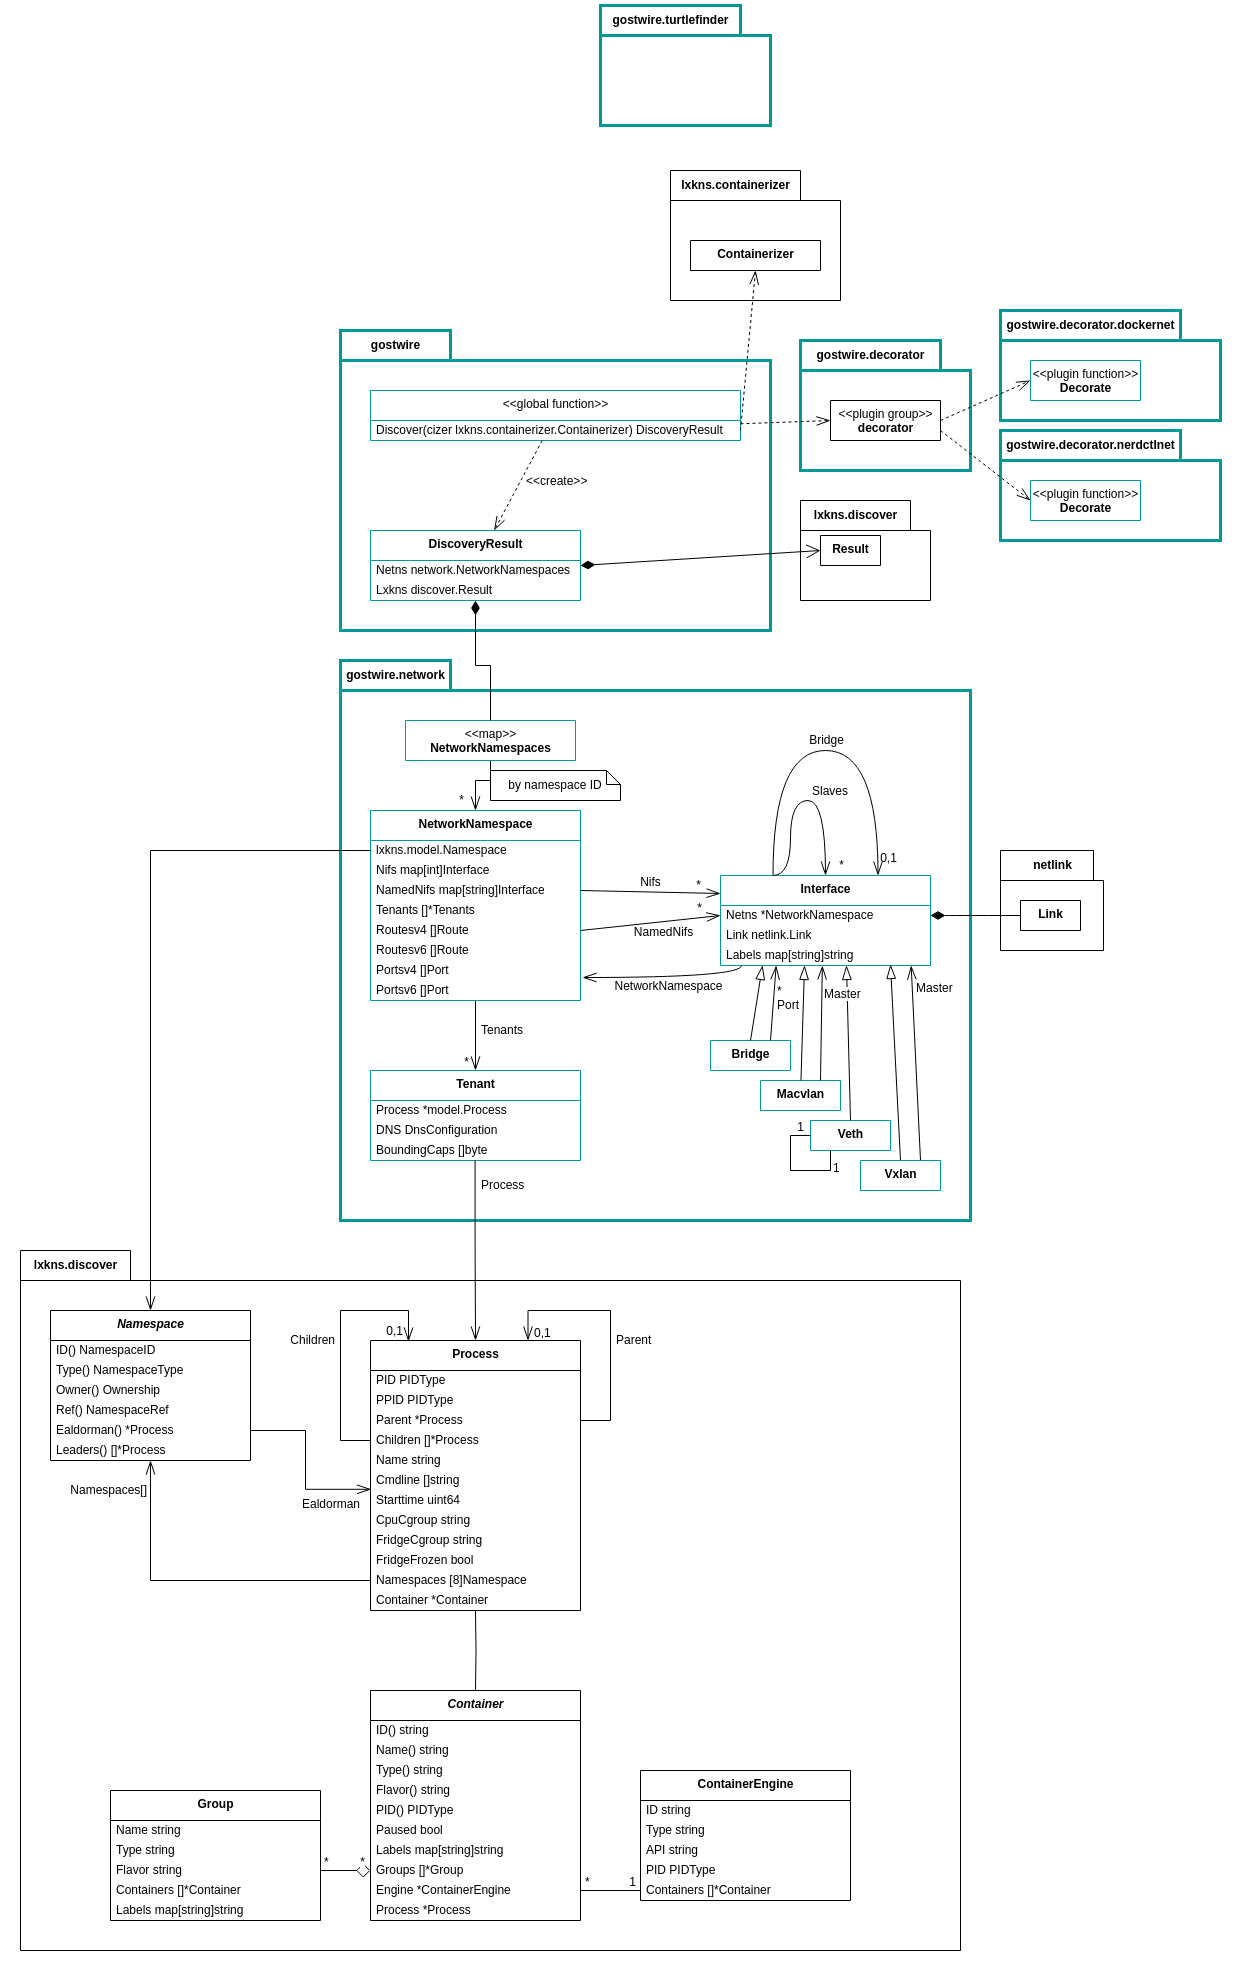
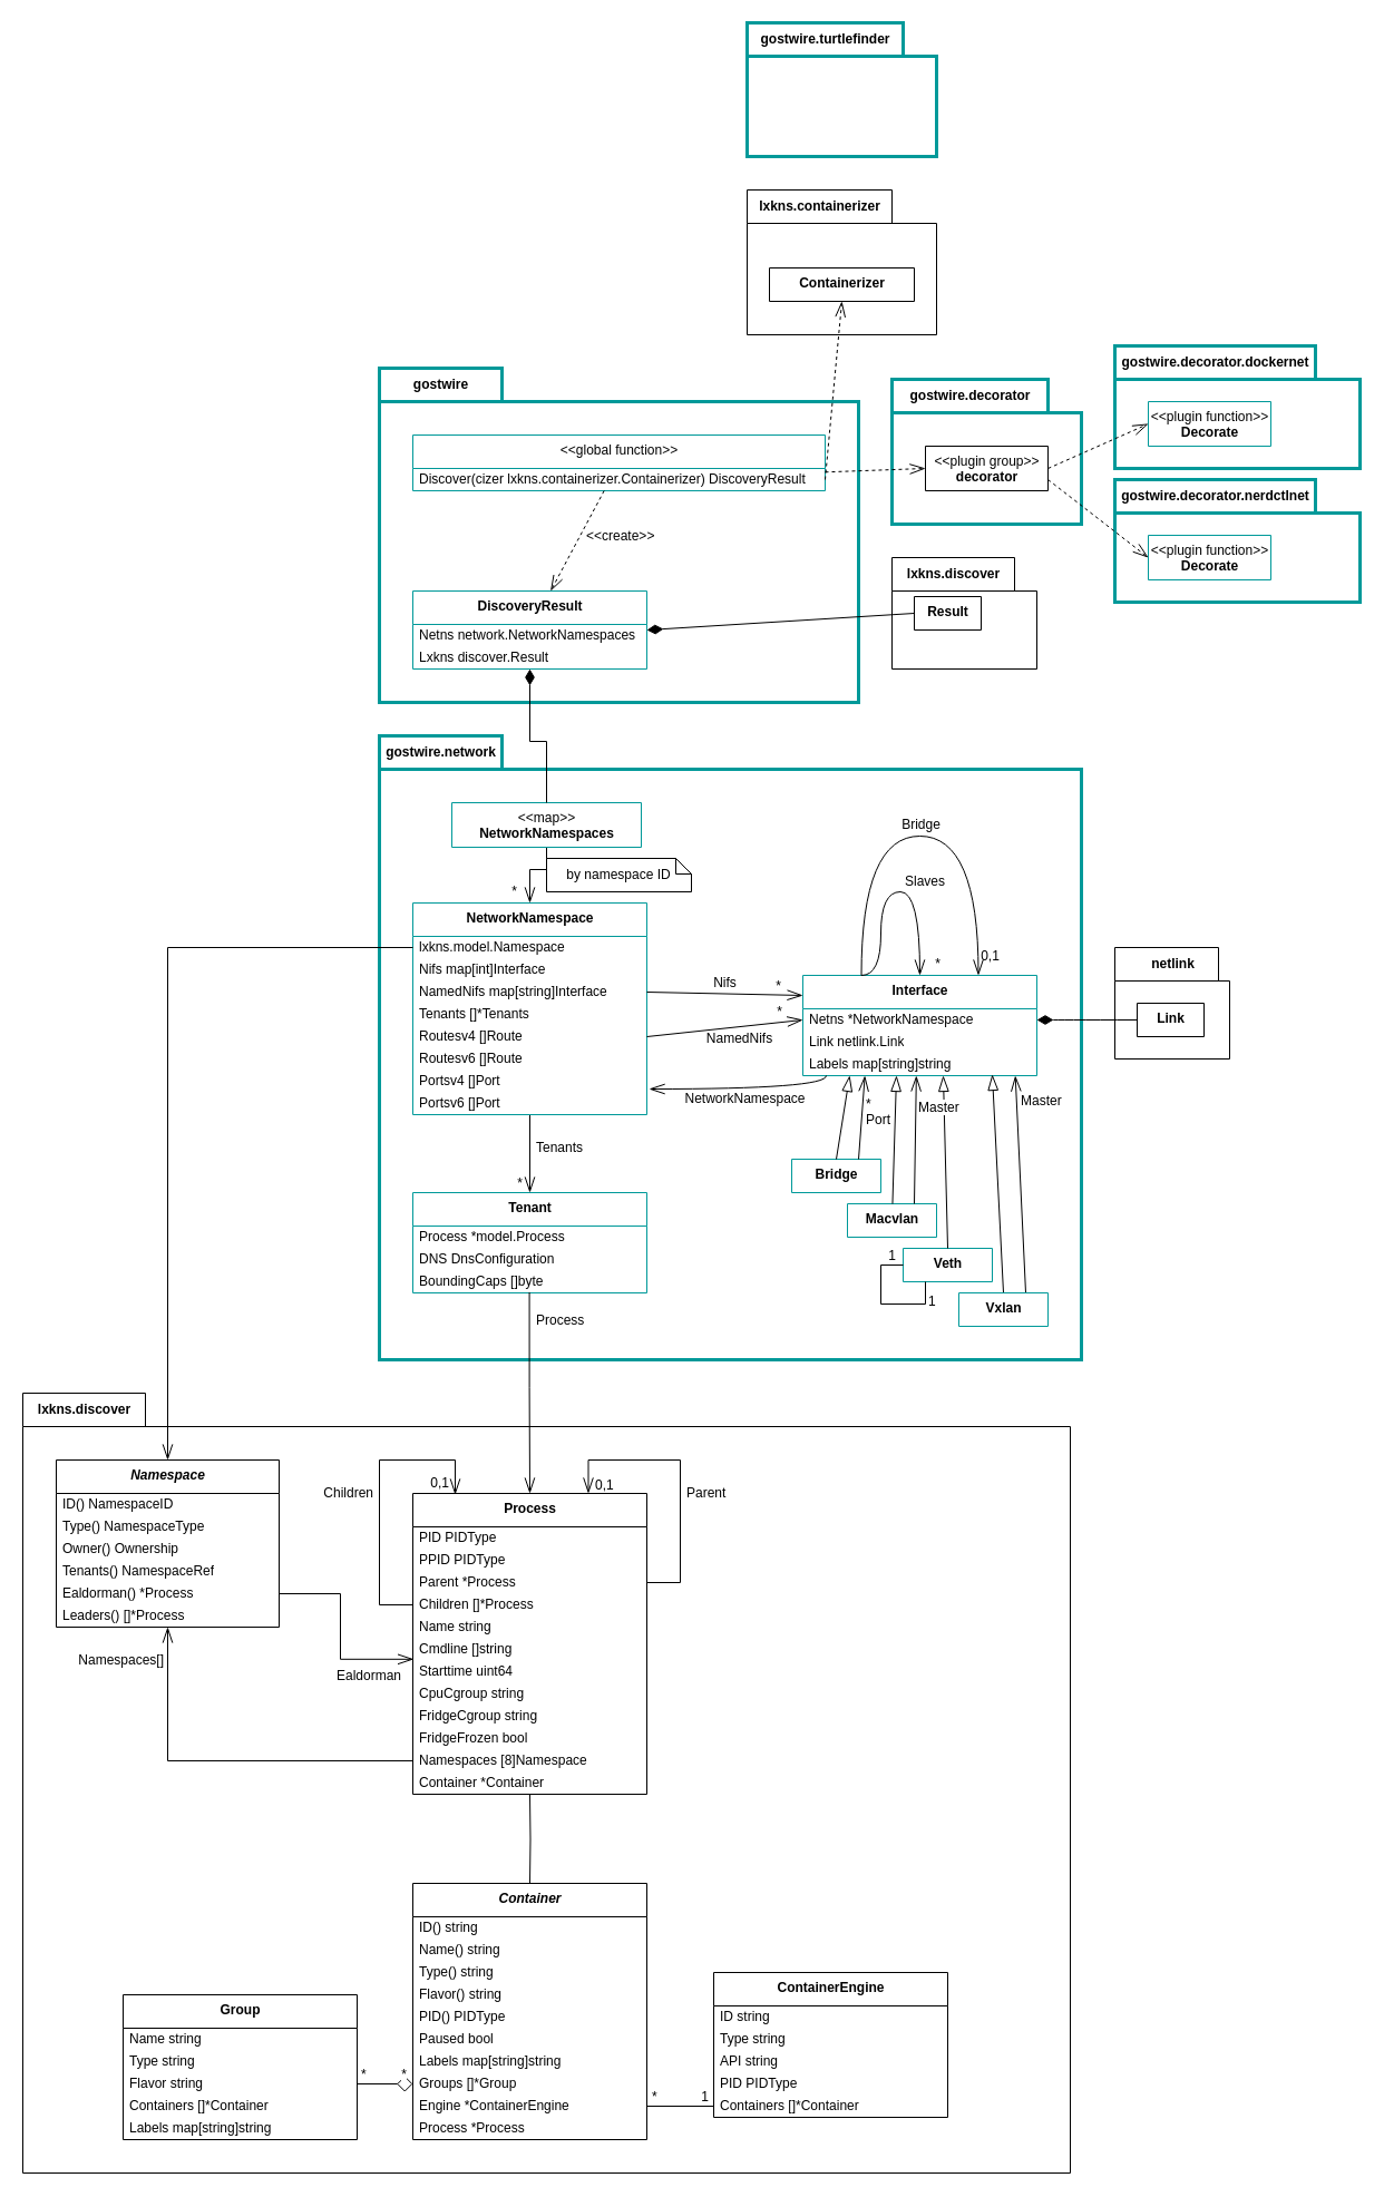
- <mxCell id="131" value="gostwire.turtlefinder" style="shape=folder;fontStyle=1;tabWidth=140;tabHeight=30;tabPosition=left;html=1;boundedLbl=1;labelInHeader=1;container=1;collapsible=0;recursiveResize=0;strokeColor=#009999;strokeWidth=3;" vertex="1" parent="1"><mxGeometry x="600" y="5" width="170" height="120" as="geometry" /></mxCell>
+ <mxCell id="131" value="gostwire.turtlefinder" style="shape=folder;fontStyle=1;tabWidth=140;tabHeight=30;tabPosition=left;html=1;boundedLbl=1;labelInHeader=1;container=1;collapsible=0;recursiveResize=0;strokeColor=#009999;strokeWidth=3;" vertex="1" parent="1"><mxGeometry x="670" y="20" width="170" height="120" as="geometry" /></mxCell>
- <mxCell id="12" value="" style="endArrow=open;startArrow=diamondThin;endFill=0;startFill=1;html=1;verticalAlign=bottom;labelBackgroundColor=none;strokeWidth=1;startSize=12;endSize=12;fontColor=#000000;exitX=1;exitY=0.5;exitDx=0;exitDy=0;entryX=0;entryY=0.5;entryDx=0;entryDy=0;" parent="1" source="3" target="11" edge="1"><mxGeometry width="160" relative="1" as="geometry"><mxPoint x="570" y="570" as="sourcePoint" /><mxPoint x="730" y="570" as="targetPoint" /></mxGeometry></mxCell>
+ <mxCell id="12" value="" style="endArrow=none;startArrow=diamondThin;endFill=0;startFill=1;html=1;verticalAlign=bottom;labelBackgroundColor=none;strokeWidth=1;startSize=12;endSize=12;fontColor=#000000;exitX=1;exitY=0.5;exitDx=0;exitDy=0;entryX=0;entryY=0.5;entryDx=0;entryDy=0;" parent="1" source="3" target="11" edge="1"><mxGeometry width="160" relative="1" as="geometry"><mxPoint x="570" y="570" as="sourcePoint" /><mxPoint x="730" y="570" as="targetPoint" /></mxGeometry></mxCell>
- <mxCell id="69" value="Ref() NamespaceRef" style="text;html=1;strokeColor=none;fillColor=none;align=left;verticalAlign=middle;spacingLeft=4;spacingRight=4;overflow=hidden;rotatable=0;points=[[0,0.5],[1,0.5]];portConstraint=eastwest;" vertex="1" parent="65"><mxGeometry y="90" width="200" height="20" as="geometry" /></mxCell>
+ <mxCell id="69" value="Tenants() NamespaceRef" style="text;html=1;strokeColor=none;fillColor=none;align=left;verticalAlign=middle;spacingLeft=4;spacingRight=4;overflow=hidden;rotatable=0;points=[[0,0.5],[1,0.5]];portConstraint=eastwest;" vertex="1" parent="65"><mxGeometry y="90" width="200" height="20" as="geometry" /></mxCell>
